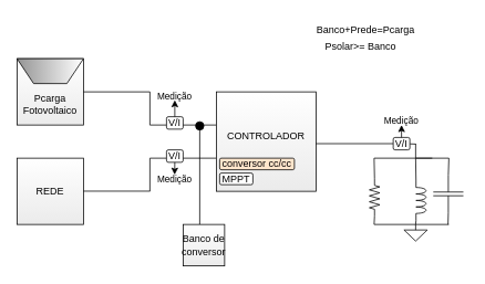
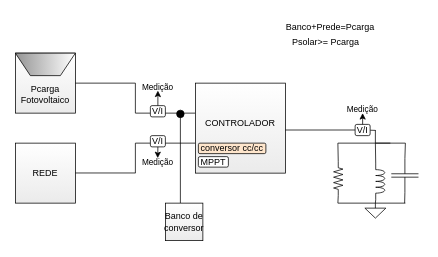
- <mxCell id="46" value="Psolar&amp;gt;= Banco" style="text;html=1;align=center;verticalAlign=middle;whiteSpace=wrap;rounded=0;" vertex="1" parent="1"><mxGeometry x="368" y="40" width="132" height="30" as="geometry" /></mxCell>
+ <mxCell id="46" value="Psolar&amp;gt;= Pcarga" style="text;html=1;align=center;verticalAlign=middle;whiteSpace=wrap;rounded=0;" vertex="1" parent="1"><mxGeometry x="368" y="40" width="132" height="30" as="geometry" /></mxCell>
